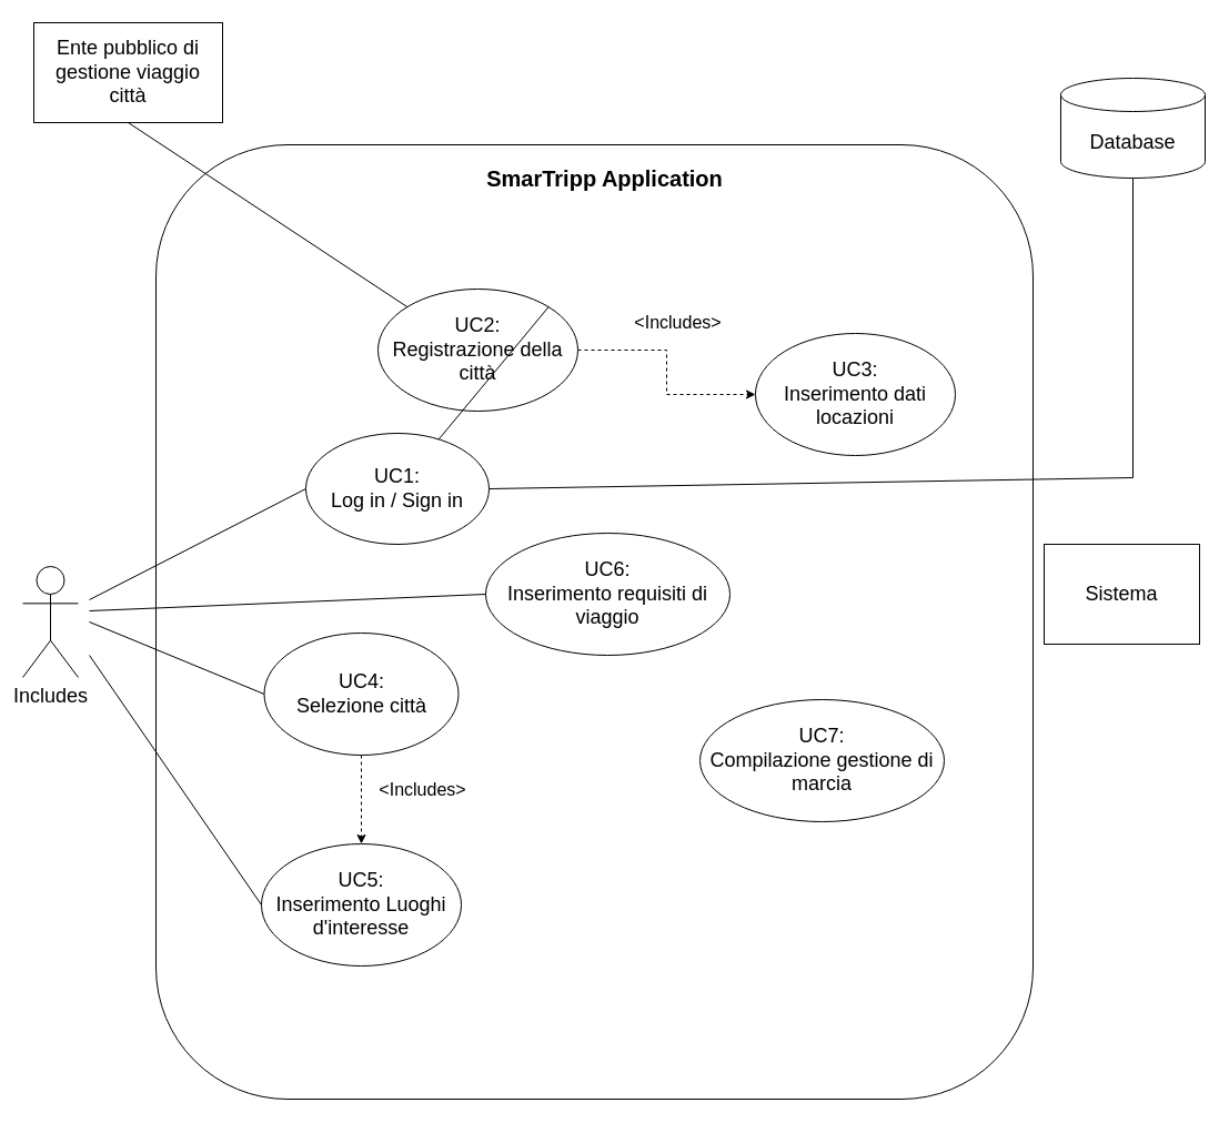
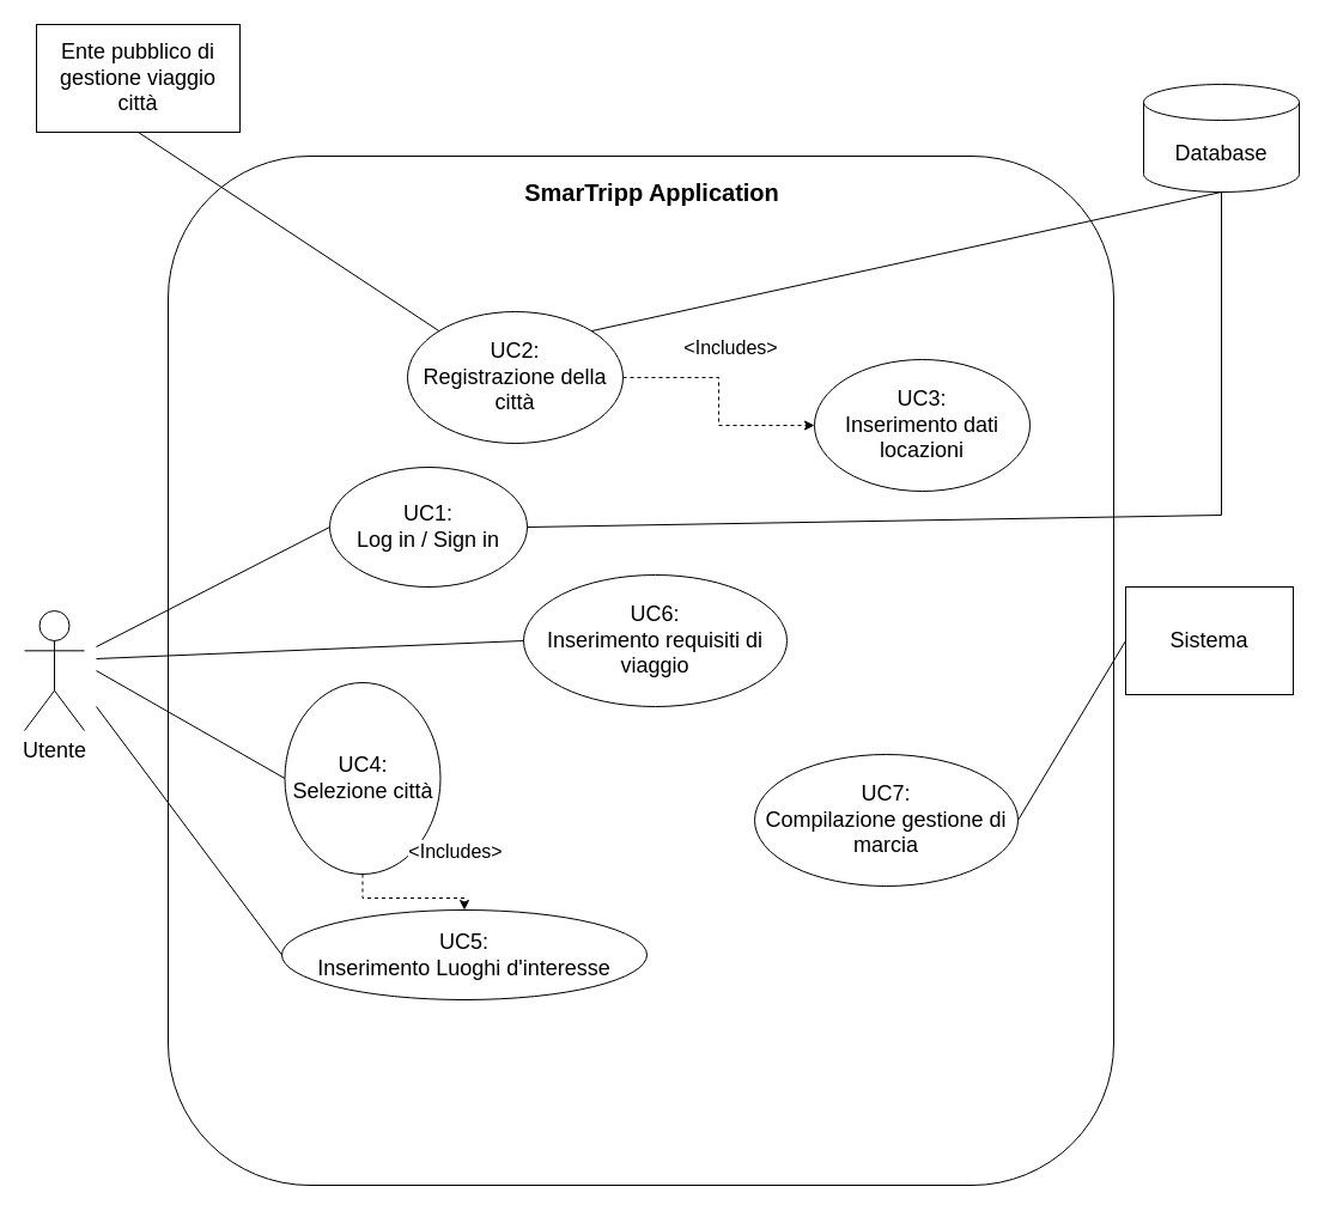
- <mxCell id="15" value="" style="endArrow=none;html=1;rounded=0;exitX=1;exitY=0;exitDx=0;exitDy=0;" edge="1" parent="1" source="13" target="8"><mxGeometry width="50" height="50" relative="1" as="geometry"><mxPoint x="480" y="510" as="sourcePoint" /><mxPoint x="530" y="460" as="targetPoint" /></mxGeometry></mxCell>
+ <mxCell id="15" value="" style="endArrow=none;html=1;rounded=0;entryX=0.5;entryY=1;entryDx=0;entryDy=0;entryPerimeter=0;exitX=1;exitY=0;exitDx=0;exitDy=0;" edge="1" parent="1" source="13" target="16"><mxGeometry width="50" height="50" relative="1" as="geometry"><mxPoint x="480" y="510" as="sourcePoint" /><mxPoint x="530" y="460" as="targetPoint" /></mxGeometry></mxCell>
+ <mxCell id="23" value="" style="endArrow=none;html=1;rounded=0;entryX=0;entryY=0.5;entryDx=0;entryDy=0;exitX=1;exitY=0.5;exitDx=0;exitDy=0;" edge="1" parent="1" source="17" target="21"><mxGeometry width="50" height="50" relative="1" as="geometry"><mxPoint x="480" y="540" as="sourcePoint" /><mxPoint x="530" y="490" as="targetPoint" /></mxGeometry></mxCell>
- <mxCell id="3" value="&lt;font style=&quot;font-size: 18px;&quot;&gt;Includes&lt;/font&gt;" style="shape=umlActor;verticalLabelPosition=bottom;verticalAlign=top;html=1;outlineConnect=0;" vertex="1" parent="1"><mxGeometry x="20" y="510" width="50" height="100" as="geometry" /></mxCell>
+ <mxCell id="3" value="&lt;font style=&quot;font-size: 18px;&quot;&gt;Utente&lt;/font&gt;" style="shape=umlActor;verticalLabelPosition=bottom;verticalAlign=top;html=1;outlineConnect=0;" vertex="1" parent="1"><mxGeometry x="20" y="510" width="50" height="100" as="geometry" /></mxCell>
- <mxCell id="7" value="&lt;div&gt;&lt;span style=&quot;font-size: 18px;&quot;&gt;UC4:&lt;/span&gt;&lt;/div&gt;&lt;span style=&quot;font-size: 18px;&quot;&gt;Selezione città&lt;/span&gt;" style="ellipse;whiteSpace=wrap;html=1;" vertex="1" parent="1"><mxGeometry x="237.5" y="570" width="175" height="110" as="geometry" /></mxCell>
+ <mxCell id="7" value="&lt;div&gt;&lt;span style=&quot;font-size: 18px;&quot;&gt;UC4:&lt;/span&gt;&lt;/div&gt;&lt;span style=&quot;font-size: 18px;&quot;&gt;Selezione città&lt;/span&gt;" style="ellipse;whiteSpace=wrap;html=1;" vertex="1" parent="1"><mxGeometry x="237.5" y="570" width="130" height="160" as="geometry" /></mxCell>
- <mxCell id="5" value="&lt;div&gt;&lt;font style=&quot;font-size: 18px;&quot;&gt;UC5:&lt;/font&gt;&lt;/div&gt;&lt;font style=&quot;font-size: 18px;&quot;&gt;Inserimento Luoghi d'interesse&lt;/font&gt;" style="ellipse;whiteSpace=wrap;html=1;" vertex="1" parent="1"><mxGeometry x="235" y="760" width="180" height="110" as="geometry" /></mxCell>
+ <mxCell id="5" value="&lt;div&gt;&lt;font style=&quot;font-size: 18px;&quot;&gt;UC5:&lt;/font&gt;&lt;/div&gt;&lt;font style=&quot;font-size: 18px;&quot;&gt;Inserimento Luoghi d'interesse&lt;/font&gt;" style="ellipse;whiteSpace=wrap;html=1;" vertex="1" parent="1"><mxGeometry x="235" y="760" width="305" height="75" as="geometry" /></mxCell>
